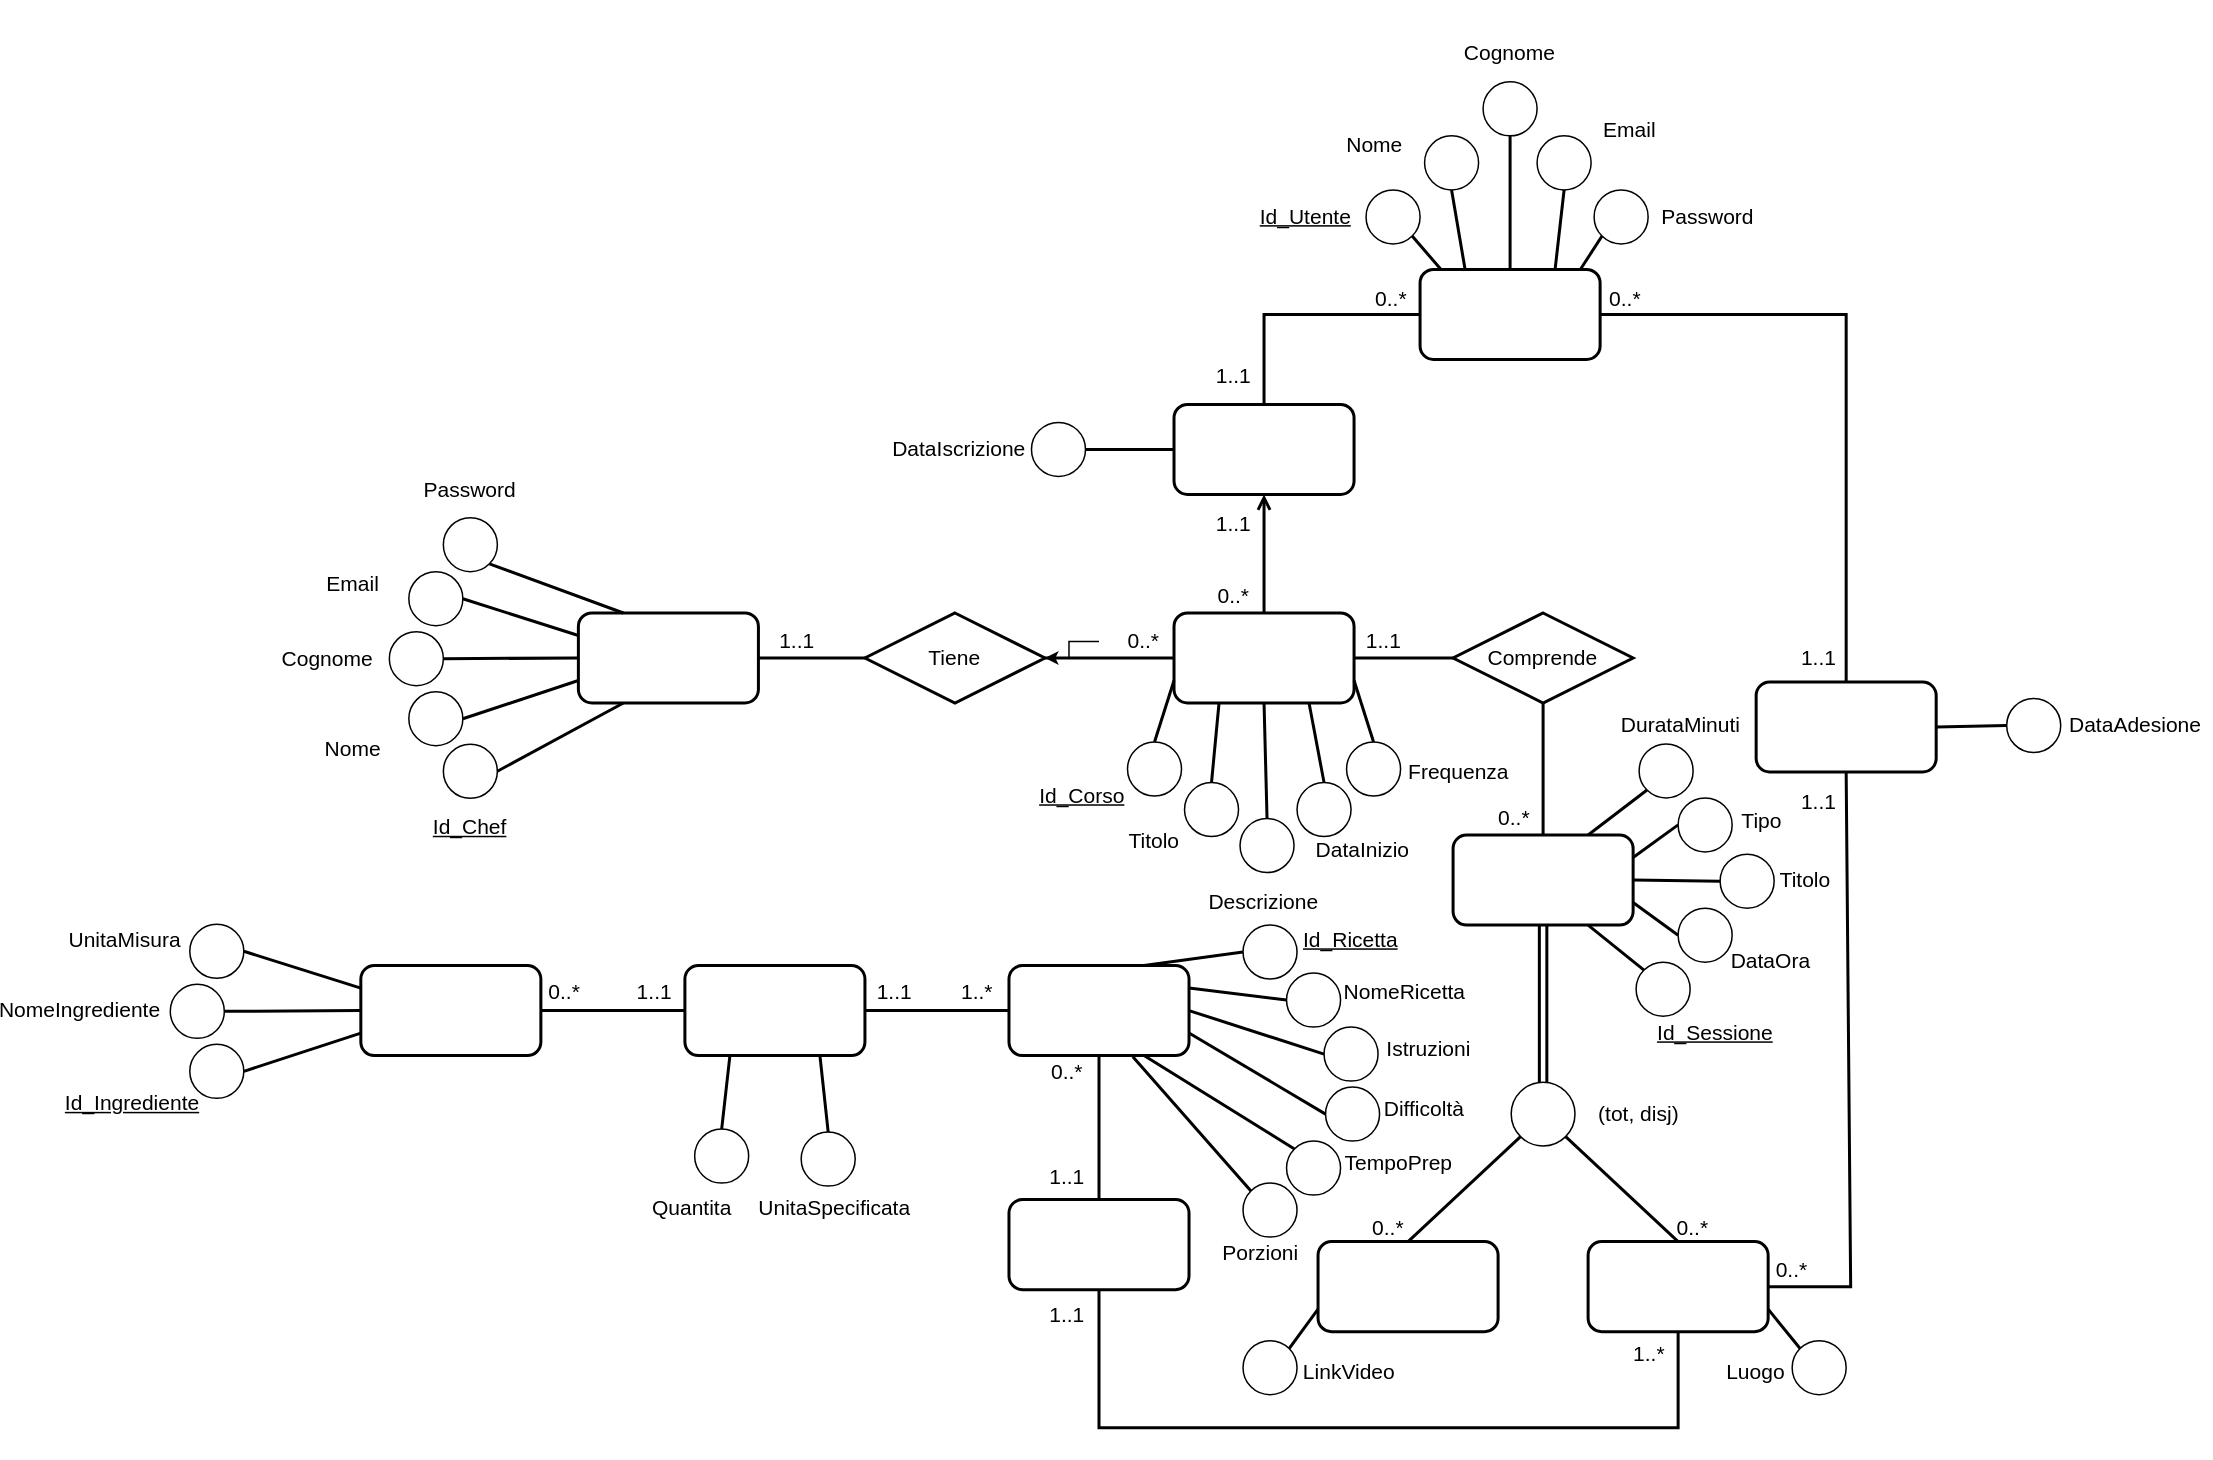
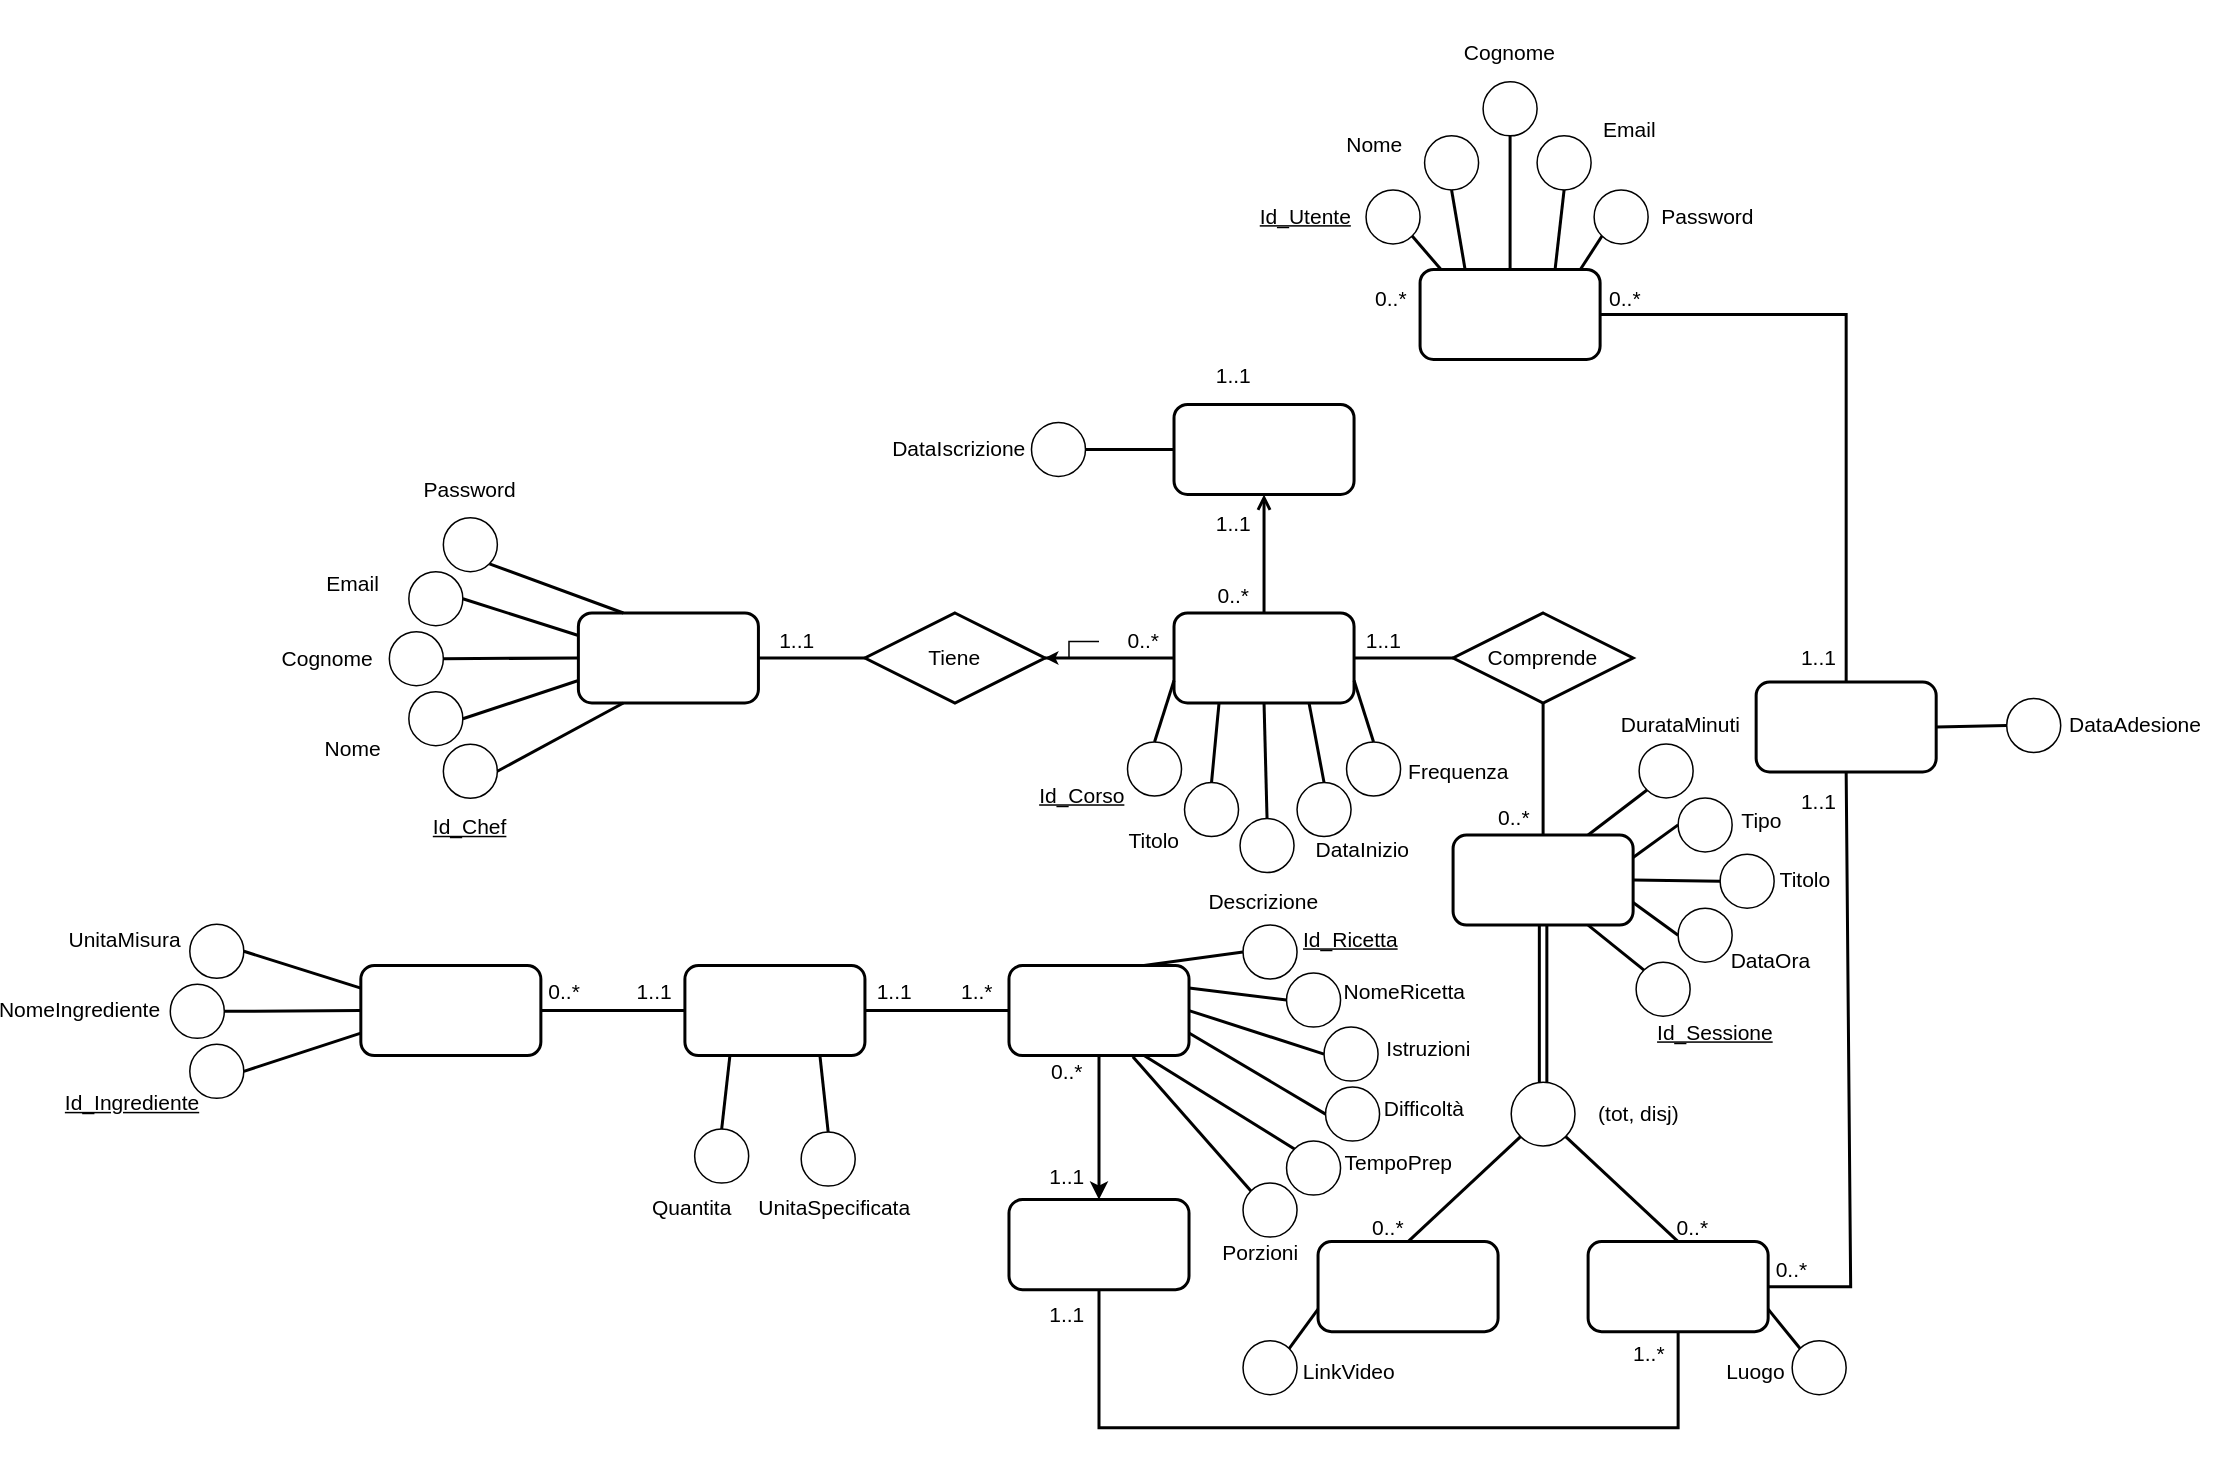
- <mxCell id="19" value="" style="endArrow=none;html=1;rounded=0;exitX=0.5;exitY=0;exitDx=0;exitDy=0;strokeColor=light-dark(#000000,#000000);strokeWidth=2;entryX=0;entryY=0.5;entryDx=0;entryDy=0;" parent="1" source="17" target="3" edge="1"><mxGeometry width="50" height="50" relative="1" as="geometry"><mxPoint x="755" y="269" as="sourcePoint" /><mxPoint x="755" y="172" as="targetPoint" /><Array as="points"><mxPoint x="839" y="209" /></Array></mxGeometry></mxCell>
- <mxCell id="38" value="" style="endArrow=none;html=1;rounded=0;exitX=0.5;exitY=1;exitDx=0;exitDy=0;strokeColor=light-dark(#000000,#000000);strokeWidth=2;entryX=0.5;entryY=0;entryDx=0;entryDy=0;" parent="1" source="6" target="37" edge="1"><mxGeometry width="50" height="50" relative="1" as="geometry"><mxPoint x="560" y="435" as="sourcePoint" /><mxPoint x="631" y="435" as="targetPoint" /></mxGeometry></mxCell>
+ <mxCell id="38" value="" style="endArrow=classic;html=1;rounded=0;exitX=0.5;exitY=1;exitDx=0;exitDy=0;strokeColor=light-dark(#000000,#000000);strokeWidth=2;entryX=0.5;entryY=0;entryDx=0;entryDy=0;" parent="1" source="6" target="37" edge="1"><mxGeometry width="50" height="50" relative="1" as="geometry"><mxPoint x="560" y="435" as="sourcePoint" /><mxPoint x="631" y="435" as="targetPoint" /></mxGeometry></mxCell>
